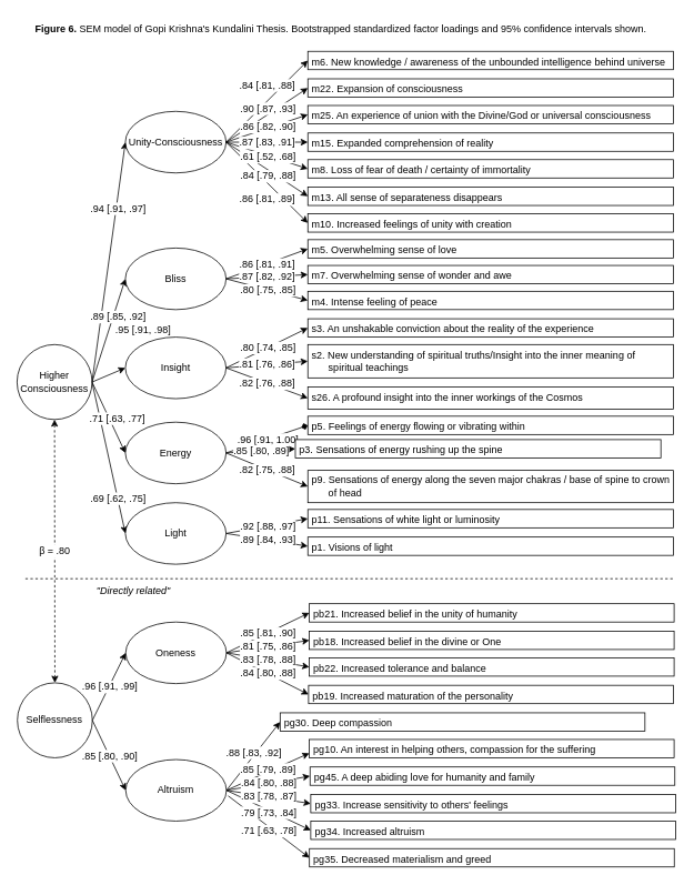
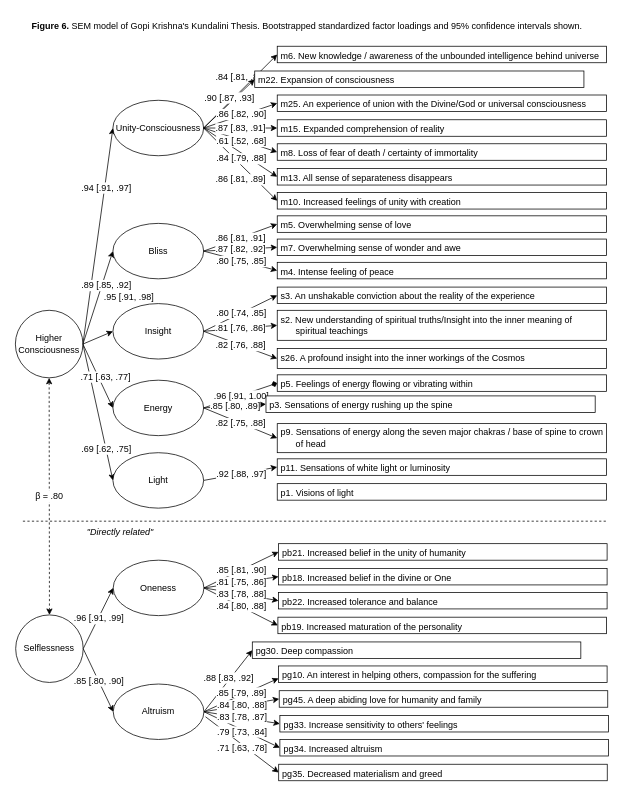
- <mxCell id="55" value="&lt;div style=&quot;font-size: 12px;&quot;&gt;m22. Expansion of consciousness&lt;/div&gt;" style="rounded=0;whiteSpace=wrap;html=1;align=left;spacingLeft=3;fontSize=12;spacingTop=4;fontFamily=Helvetica;" parent="1" vertex="1"><mxGeometry x="369.003" y="94" width="438.757" height="22" as="geometry" /></mxCell>
+ <mxCell id="55" value="&lt;div style=&quot;font-size: 12px;&quot;&gt;m22. Expansion of consciousness&lt;/div&gt;" style="rounded=0;whiteSpace=wrap;html=1;align=left;spacingLeft=3;fontSize=12;spacingTop=4;fontFamily=Helvetica;" parent="1" vertex="1"><mxGeometry x="339.003" y="94" width="438.757" height="22" as="geometry" /></mxCell>
- <mxCell id="36" value="" style="endArrow=classic;html=1;rounded=0;entryX=0;entryY=0.5;entryDx=0;entryDy=0;exitX=1;exitY=0.5;exitDx=0;exitDy=0;fontSize=12;fontFamily=Helvetica;" parent="1" source="16" target="70" edge="1"><mxGeometry width="50" height="50" relative="1" as="geometry"><mxPoint x="263.35" y="631.835" as="sourcePoint" /><mxPoint x="388.862" y="666.97" as="targetPoint" /></mxGeometry></mxCell>
- <mxCell id="37" value=".89 [.84, .93]" style="edgeLabel;html=1;align=center;verticalAlign=middle;resizable=0;points=[];fontSize=12;fontFamily=Helvetica;" parent="36" vertex="1" connectable="0"><mxGeometry relative="1" as="geometry"><mxPoint as="offset" /></mxGeometry></mxCell>
